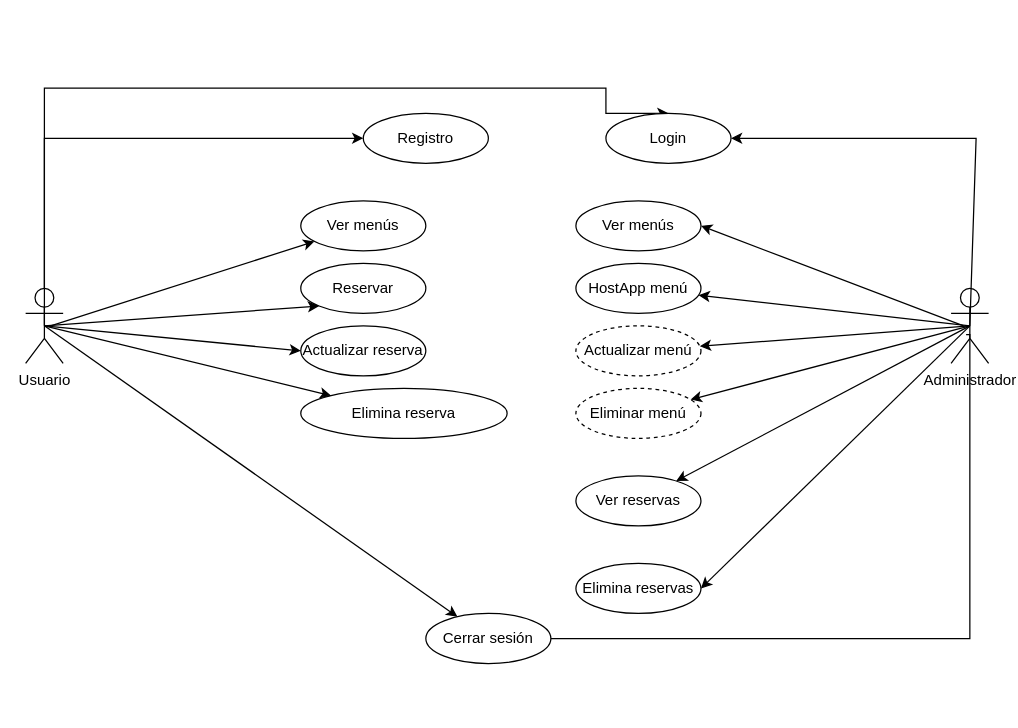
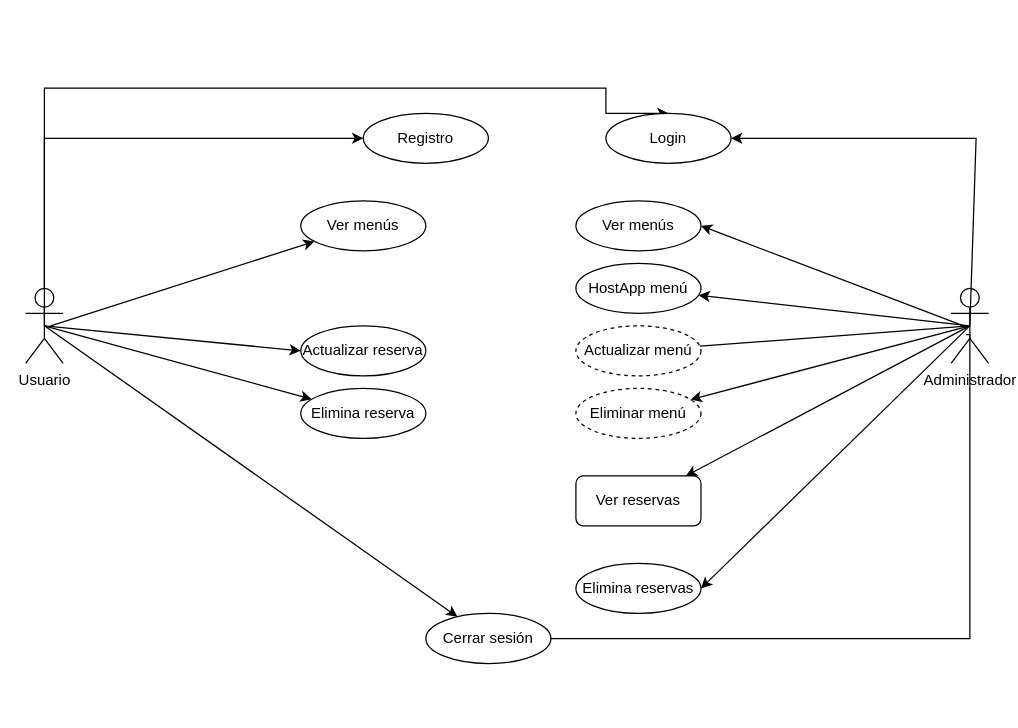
- <mxCell id="9" value="Reservar" style="ellipse;whiteSpace=wrap;html=1;align=center;" vertex="1" parent="1"><mxGeometry x="240" y="210" width="100" height="40" as="geometry" /></mxCell>
- <mxCell id="19" value="" style="endArrow=classic;html=1;rounded=0;entryX=0;entryY=1;entryDx=0;entryDy=0;exitX=0.5;exitY=0.5;exitDx=0;exitDy=0;exitPerimeter=0;" edge="1" parent="1" source="4" target="9"><mxGeometry width="50" height="50" relative="1" as="geometry"><mxPoint x="410" y="340" as="sourcePoint" /><mxPoint x="460" y="290" as="targetPoint" /></mxGeometry></mxCell>
- <mxCell id="25" value="" style="endArrow=classic;html=1;rounded=0;exitX=0.5;exitY=0.5;exitDx=0;exitDy=0;exitPerimeter=0;" edge="1" parent="1" source="6" target="14"><mxGeometry width="50" height="50" relative="1" as="geometry"><mxPoint x="410" y="340" as="sourcePoint" /><mxPoint x="460" y="290" as="targetPoint" /></mxGeometry></mxCell>
+ <mxCell id="25" value="" style="endArrow=none;html=1;rounded=0;exitX=0.5;exitY=0.5;exitDx=0;exitDy=0;exitPerimeter=0;" edge="1" parent="1" source="6" target="14"><mxGeometry width="50" height="50" relative="1" as="geometry"><mxPoint x="410" y="340" as="sourcePoint" /><mxPoint x="460" y="290" as="targetPoint" /></mxGeometry></mxCell>
- <mxCell id="11" value="Elimina reserva" style="ellipse;whiteSpace=wrap;html=1;align=center;" vertex="1" parent="1"><mxGeometry x="240" y="310" width="165" height="40" as="geometry" /></mxCell>
+ <mxCell id="11" value="Elimina reserva" style="ellipse;whiteSpace=wrap;html=1;align=center;" vertex="1" parent="1"><mxGeometry x="240" y="310" width="100" height="40" as="geometry" /></mxCell>
- <mxCell id="17" value="Ver reservas" style="ellipse;whiteSpace=wrap;html=1;align=center;" vertex="1" parent="1"><mxGeometry x="460" y="380" width="100" height="40" as="geometry" /></mxCell>
+ <mxCell id="17" value="Ver reservas" style="whiteSpace=wrap;html=1;align=center;rounded=1;" vertex="1" parent="1"><mxGeometry x="460" y="380" width="100" height="40" as="geometry" /></mxCell>
